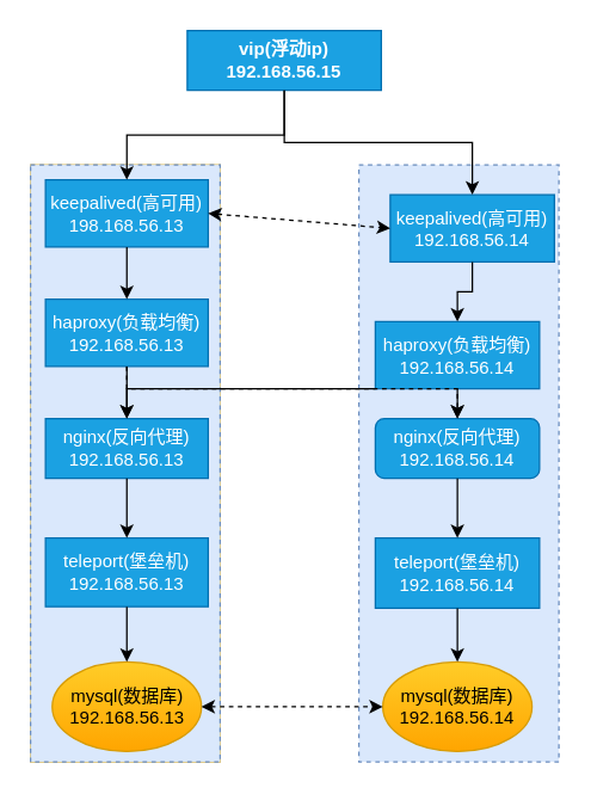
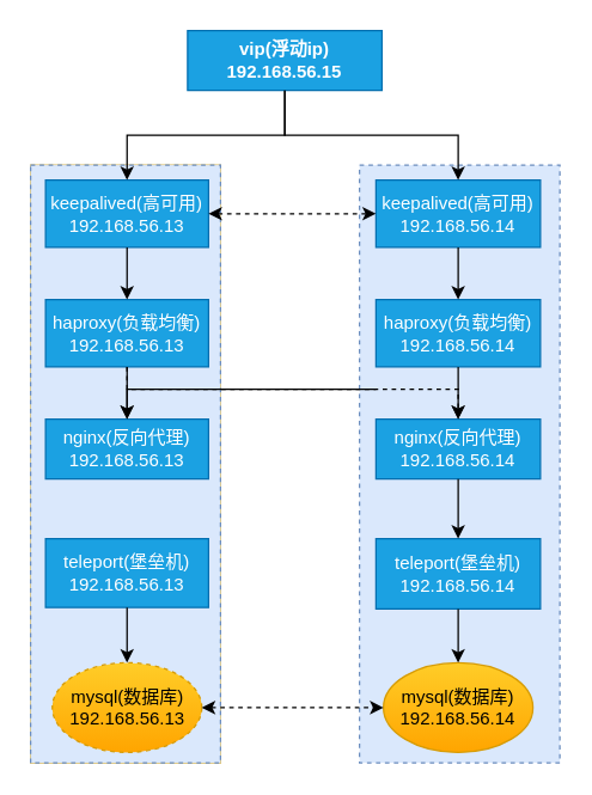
- <mxCell id="4" value="keepalived(高可用)&lt;br&gt;198.168.56.13" style="rounded=0;whiteSpace=wrap;html=1;fillColor=#1ba1e2;strokeColor=#006EAF;fontColor=#ffffff;" parent="2" vertex="1"><mxGeometry x="10" y="10" width="109" height="45" as="geometry" /></mxCell>
+ <mxCell id="4" value="keepalived(高可用)&lt;br&gt;192.168.56.13" style="rounded=0;whiteSpace=wrap;html=1;fillColor=#1ba1e2;strokeColor=#006EAF;fontColor=#ffffff;" parent="2" vertex="1"><mxGeometry x="10" y="10" width="109" height="45" as="geometry" /></mxCell>
- <mxCell id="15" value="keepalived(高可用)&lt;br&gt;192.168.56.14" style="rounded=0;whiteSpace=wrap;html=1;fillColor=#1ba1e2;strokeColor=#006EAF;fontColor=#ffffff;" parent="13" vertex="1"><mxGeometry x="21" y="20" width="110" height="45" as="geometry" /></mxCell>
+ <mxCell id="15" value="keepalived(高可用)&lt;br&gt;192.168.56.14" style="rounded=0;whiteSpace=wrap;html=1;fillColor=#1ba1e2;strokeColor=#006EAF;fontColor=#ffffff;" parent="13" vertex="1"><mxGeometry x="11" y="10" width="110" height="45" as="geometry" /></mxCell>
- <mxCell id="16" value="haproxy(负载均衡)&lt;br&gt;192.168.56.14" style="rounded=0;whiteSpace=wrap;html=1;fillColor=#1ba1e2;strokeColor=#006EAF;fontColor=#ffffff;" parent="13" vertex="1"><mxGeometry x="11" y="105" width="110" height="45" as="geometry" /></mxCell>
+ <mxCell id="16" value="haproxy(负载均衡)&lt;br&gt;192.168.56.14" style="rounded=0;whiteSpace=wrap;html=1;fillColor=#1ba1e2;strokeColor=#006EAF;fontColor=#ffffff;" parent="13" vertex="1"><mxGeometry x="11" y="90" width="110" height="45" as="geometry" /></mxCell>
- <mxCell id="18" value="nginx(反向代理)&lt;br&gt;192.168.56.14" style="whiteSpace=wrap;html=1;fillColor=#1ba1e2;strokeColor=#006EAF;fontColor=#ffffff;rounded=1;" parent="13" vertex="1"><mxGeometry x="11" y="170" width="110" height="40" as="geometry" /></mxCell>
+ <mxCell id="18" value="nginx(反向代理)&lt;br&gt;192.168.56.14" style="rounded=0;whiteSpace=wrap;html=1;fillColor=#1ba1e2;strokeColor=#006EAF;fontColor=#ffffff;" parent="13" vertex="1"><mxGeometry x="11" y="170" width="110" height="40" as="geometry" /></mxCell>
- <mxCell id="10" style="edgeStyle=orthogonalEdgeStyle;rounded=0;orthogonalLoop=1;jettySize=auto;html=1;exitX=0.5;exitY=1;exitDx=0;exitDy=0;entryX=0.5;entryY=0;entryDx=0;entryDy=0;" edge="1" parent="2" source="7" target="9"><mxGeometry relative="1" as="geometry" /></mxCell>
- <mxCell id="11" value="mysql(数据库)&lt;br&gt;192.168.56.13" style="ellipse;whiteSpace=wrap;html=1;fillColor=#ffcd28;strokeColor=#d79b00;gradientColor=#ffa500;" parent="2" vertex="1"><mxGeometry x="14.5" y="333" width="100" height="60" as="geometry" /></mxCell>
+ <mxCell id="11" value="mysql(数据库)&lt;br&gt;192.168.56.13" style="ellipse;whiteSpace=wrap;html=1;fillColor=#ffcd28;strokeColor=#d79b00;gradientColor=#ffa500;dashed=1;" parent="2" vertex="1"><mxGeometry x="14.5" y="333" width="100" height="60" as="geometry" /></mxCell>
